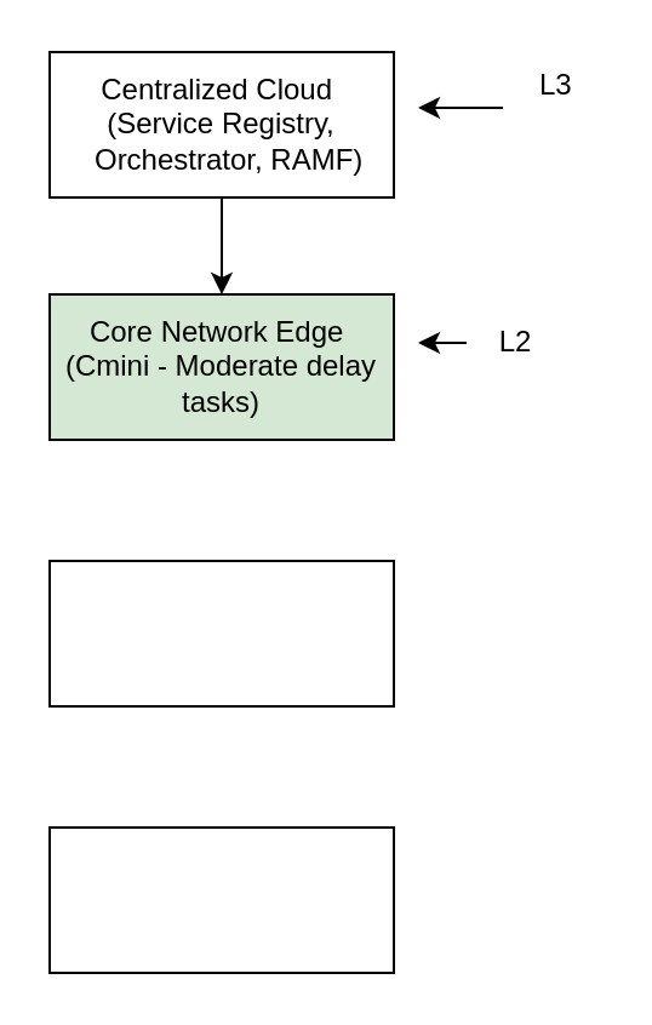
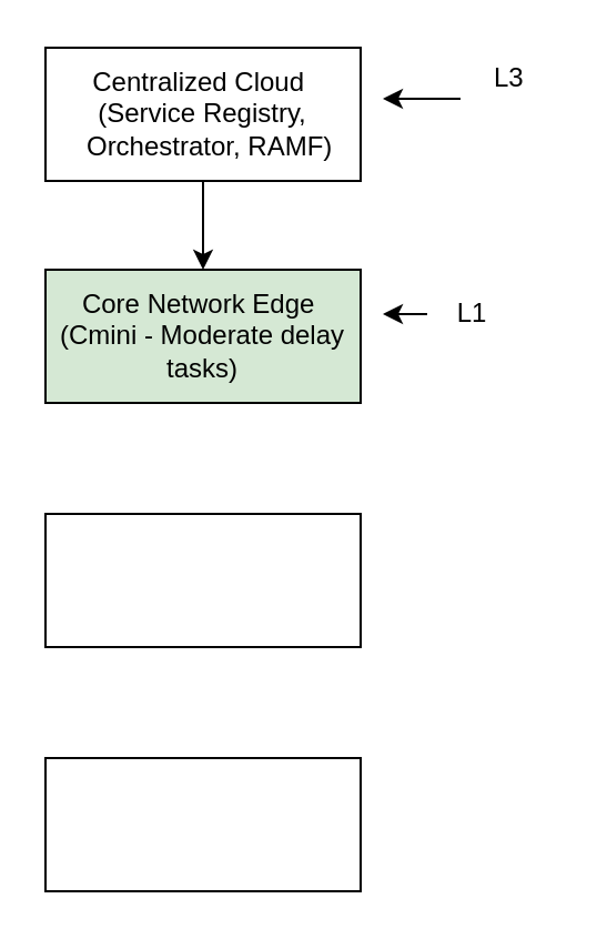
- <mxCell id="8" value="L2" style="text;html=1;align=center;verticalAlign=middle;resizable=0;points=[];autosize=1;strokeColor=none;fillColor=none;" vertex="1" parent="1"><mxGeometry x="192" y="126" width="40" height="30" as="geometry" /></mxCell>
+ <mxCell id="8" value="L1" style="text;html=1;align=center;verticalAlign=middle;resizable=0;points=[];autosize=1;strokeColor=none;fillColor=none;" vertex="1" parent="1"><mxGeometry x="192" y="126" width="40" height="30" as="geometry" /></mxCell>
